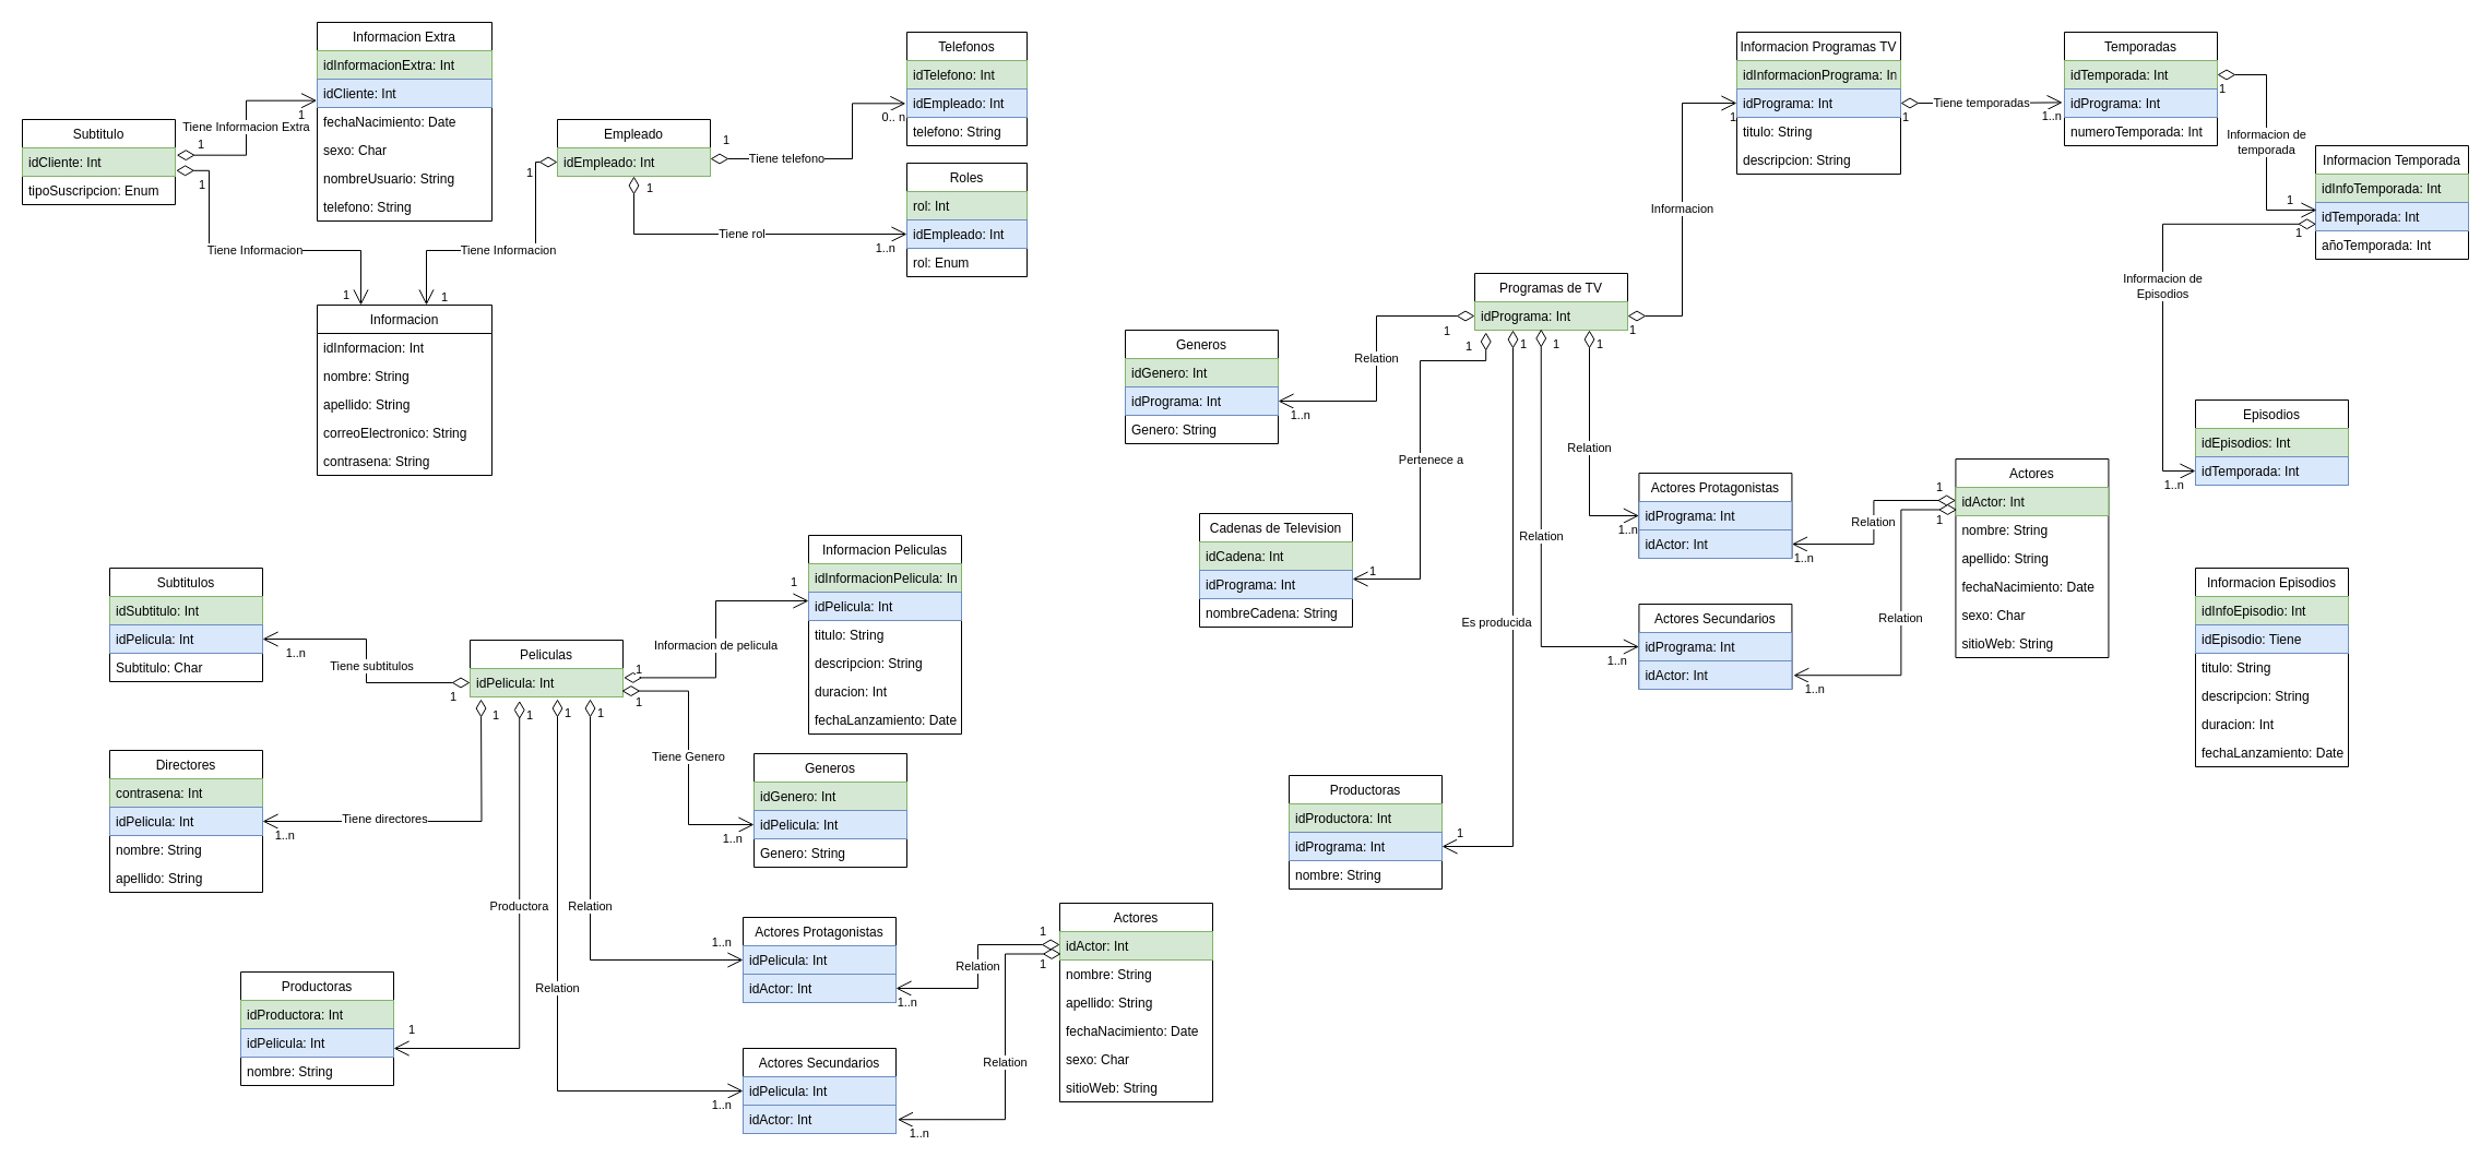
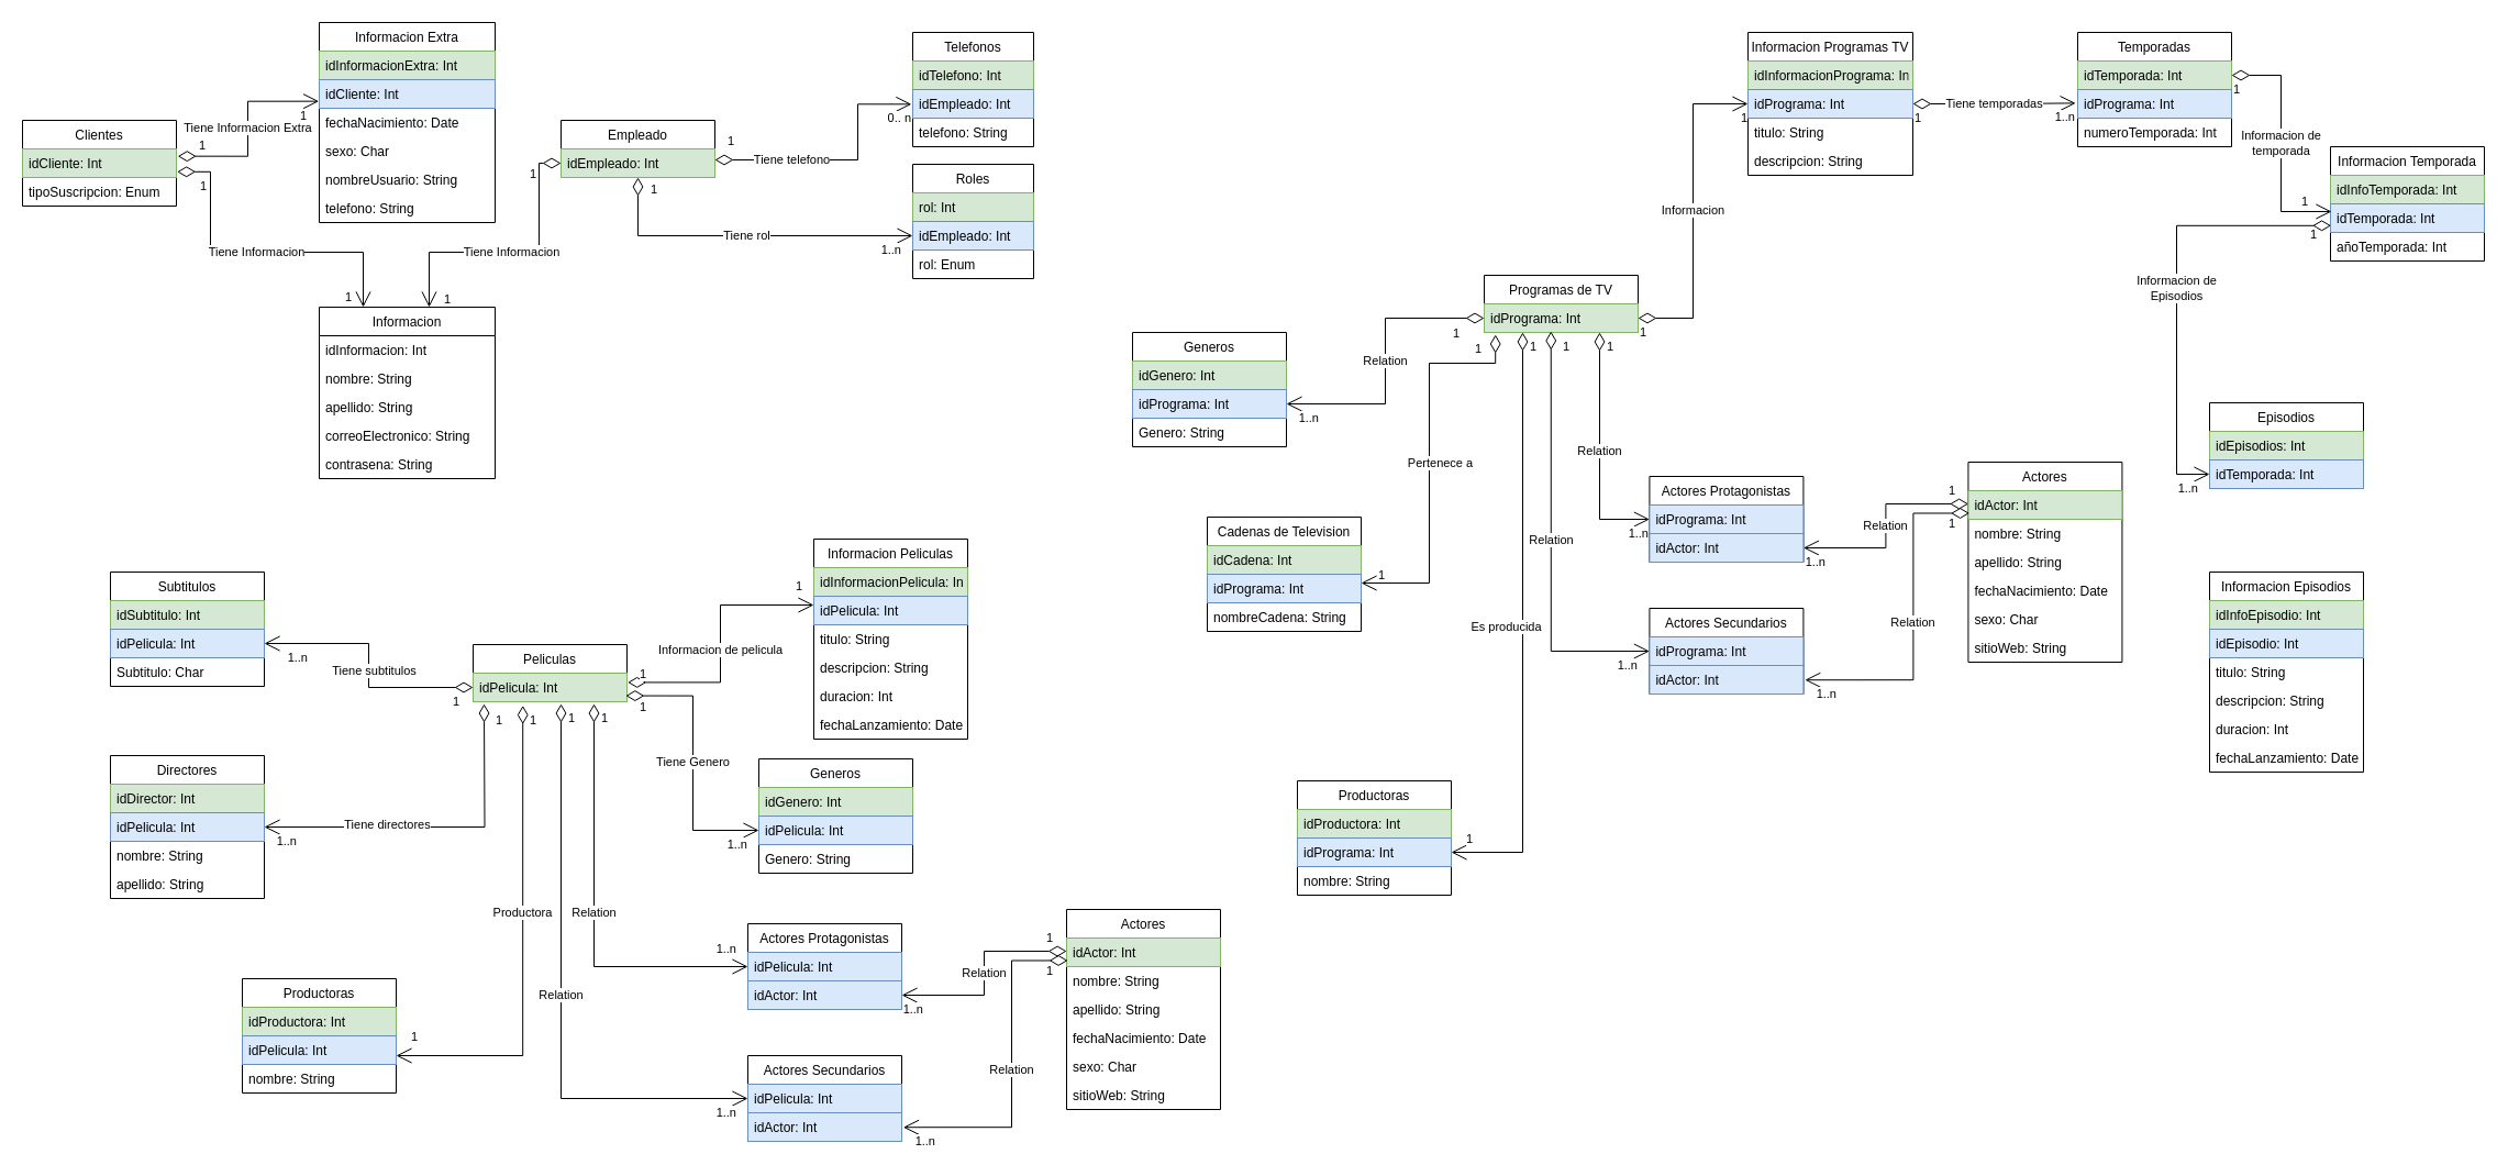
- <mxCell id="2" value="Subtitulo" style="swimlane;fontStyle=0;childLayout=stackLayout;horizontal=1;startSize=26;fillColor=none;horizontalStack=0;resizeParent=1;resizeParentMax=0;resizeLast=0;collapsible=1;marginBottom=0;" vertex="1" parent="1"><mxGeometry x="20" y="109" width="140" height="78" as="geometry"><mxRectangle x="160" y="170" width="80" height="26" as="alternateBounds" /></mxGeometry></mxCell>
+ <mxCell id="2" value="Clientes" style="swimlane;fontStyle=0;childLayout=stackLayout;horizontal=1;startSize=26;fillColor=none;horizontalStack=0;resizeParent=1;resizeParentMax=0;resizeLast=0;collapsible=1;marginBottom=0;" vertex="1" parent="1"><mxGeometry x="20" y="109" width="140" height="78" as="geometry"><mxRectangle x="160" y="170" width="80" height="26" as="alternateBounds" /></mxGeometry></mxCell>
- <mxCell id="156" value="idEpisodio: Tiene" style="text;strokeColor=#6c8ebf;fillColor=#dae8fc;align=left;verticalAlign=top;spacingLeft=4;spacingRight=4;overflow=hidden;rotatable=0;points=[[0,0.5],[1,0.5]];portConstraint=eastwest;" vertex="1" parent="154"><mxGeometry y="52" width="140" height="26" as="geometry" /></mxCell>
+ <mxCell id="156" value="idEpisodio: Int" style="text;strokeColor=#6c8ebf;fillColor=#dae8fc;align=left;verticalAlign=top;spacingLeft=4;spacingRight=4;overflow=hidden;rotatable=0;points=[[0,0.5],[1,0.5]];portConstraint=eastwest;" vertex="1" parent="154"><mxGeometry y="52" width="140" height="26" as="geometry" /></mxCell>
- <mxCell id="96" value="contrasena: Int" style="text;strokeColor=#82b366;fillColor=#d5e8d4;align=left;verticalAlign=top;spacingLeft=4;spacingRight=4;overflow=hidden;rotatable=0;points=[[0,0.5],[1,0.5]];portConstraint=eastwest;" vertex="1" parent="95"><mxGeometry y="26" width="140" height="26" as="geometry" /></mxCell>
+ <mxCell id="96" value="idDirector: Int" style="text;strokeColor=#82b366;fillColor=#d5e8d4;align=left;verticalAlign=top;spacingLeft=4;spacingRight=4;overflow=hidden;rotatable=0;points=[[0,0.5],[1,0.5]];portConstraint=eastwest;" vertex="1" parent="95"><mxGeometry y="26" width="140" height="26" as="geometry" /></mxCell>
